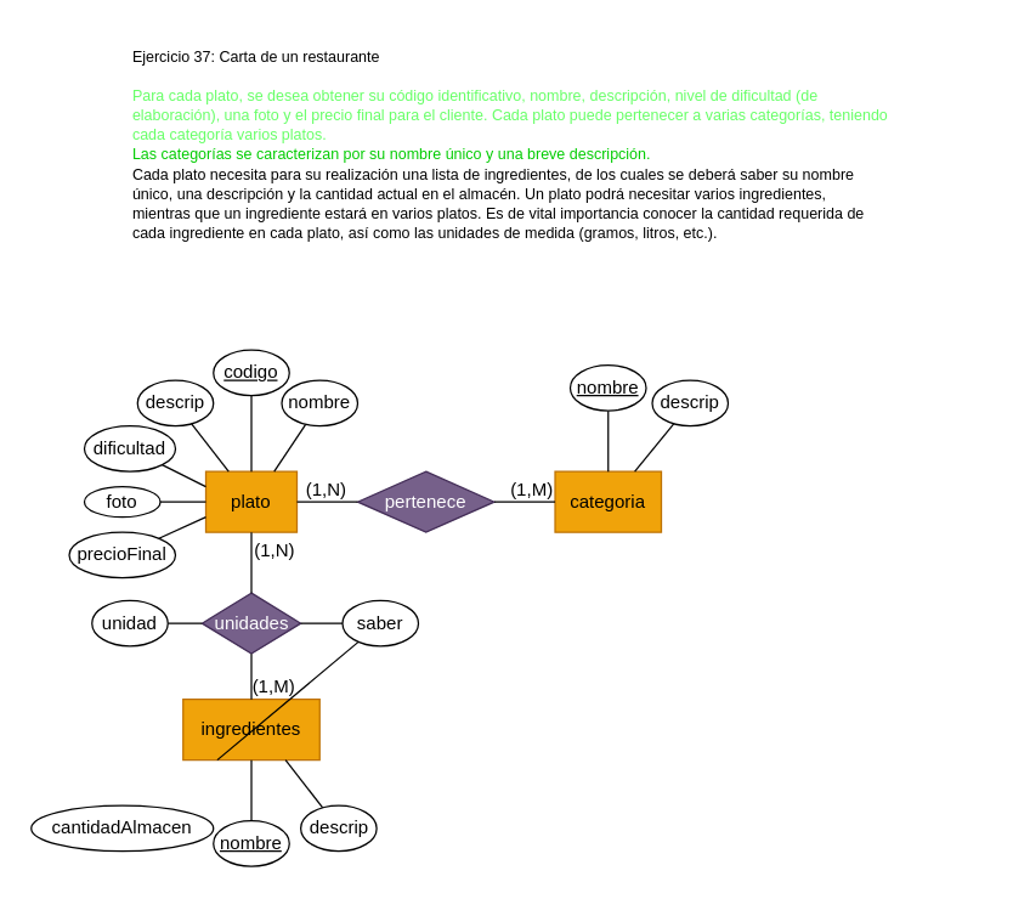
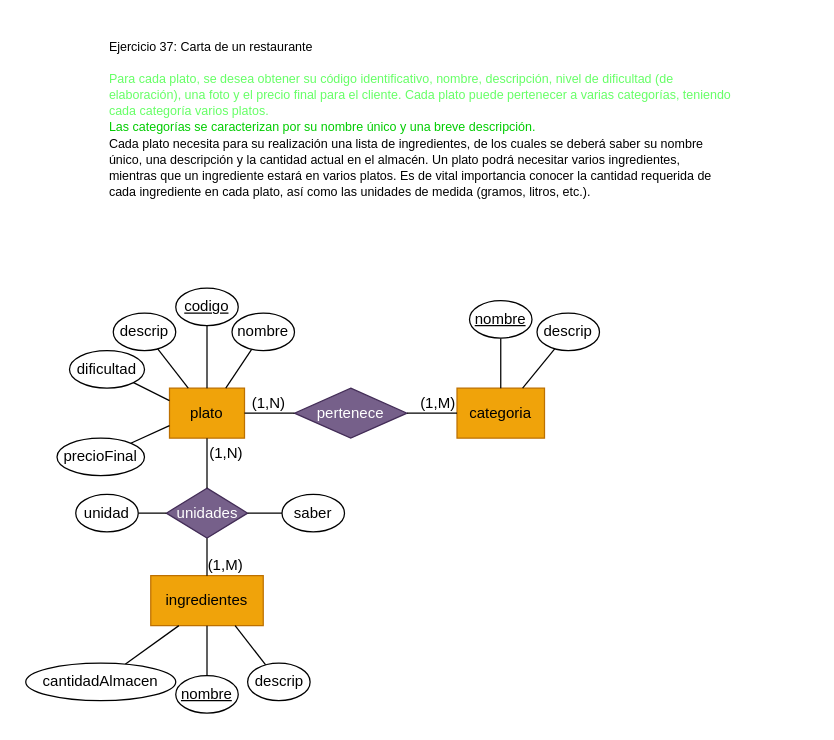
- <mxCell id="20" value="foto" style="ellipse;whiteSpace=wrap;html=1;align=center;" vertex="1" parent="1"><mxGeometry x="55" y="320" width="50" height="20" as="geometry" /></mxCell>
- <mxCell id="19" value="" style="endArrow=none;html=1;rounded=0;exitX=0;exitY=0.5;exitDx=0;exitDy=0;" edge="1" target="20" parent="1" source="3"><mxGeometry relative="1" as="geometry"><mxPoint x="25" y="335" as="sourcePoint" /><mxPoint x="85" y="335" as="targetPoint" /></mxGeometry></mxCell>
- <mxCell id="36" value="" style="endArrow=none;html=1;rounded=0;exitX=0.25;exitY=1;exitDx=0;exitDy=0;" edge="1" target="39" parent="1" source="5"><mxGeometry relative="1" as="geometry"><mxPoint x="50" y="530" as="sourcePoint" /><mxPoint x="110" y="530" as="targetPoint" /></mxGeometry></mxCell>
+ <mxCell id="36" value="" style="endArrow=none;html=1;rounded=0;exitX=0.25;exitY=1;exitDx=0;exitDy=0;" edge="1" target="37" parent="1" source="5"><mxGeometry relative="1" as="geometry"><mxPoint x="50" y="530" as="sourcePoint" /><mxPoint x="110" y="530" as="targetPoint" /></mxGeometry></mxCell>
